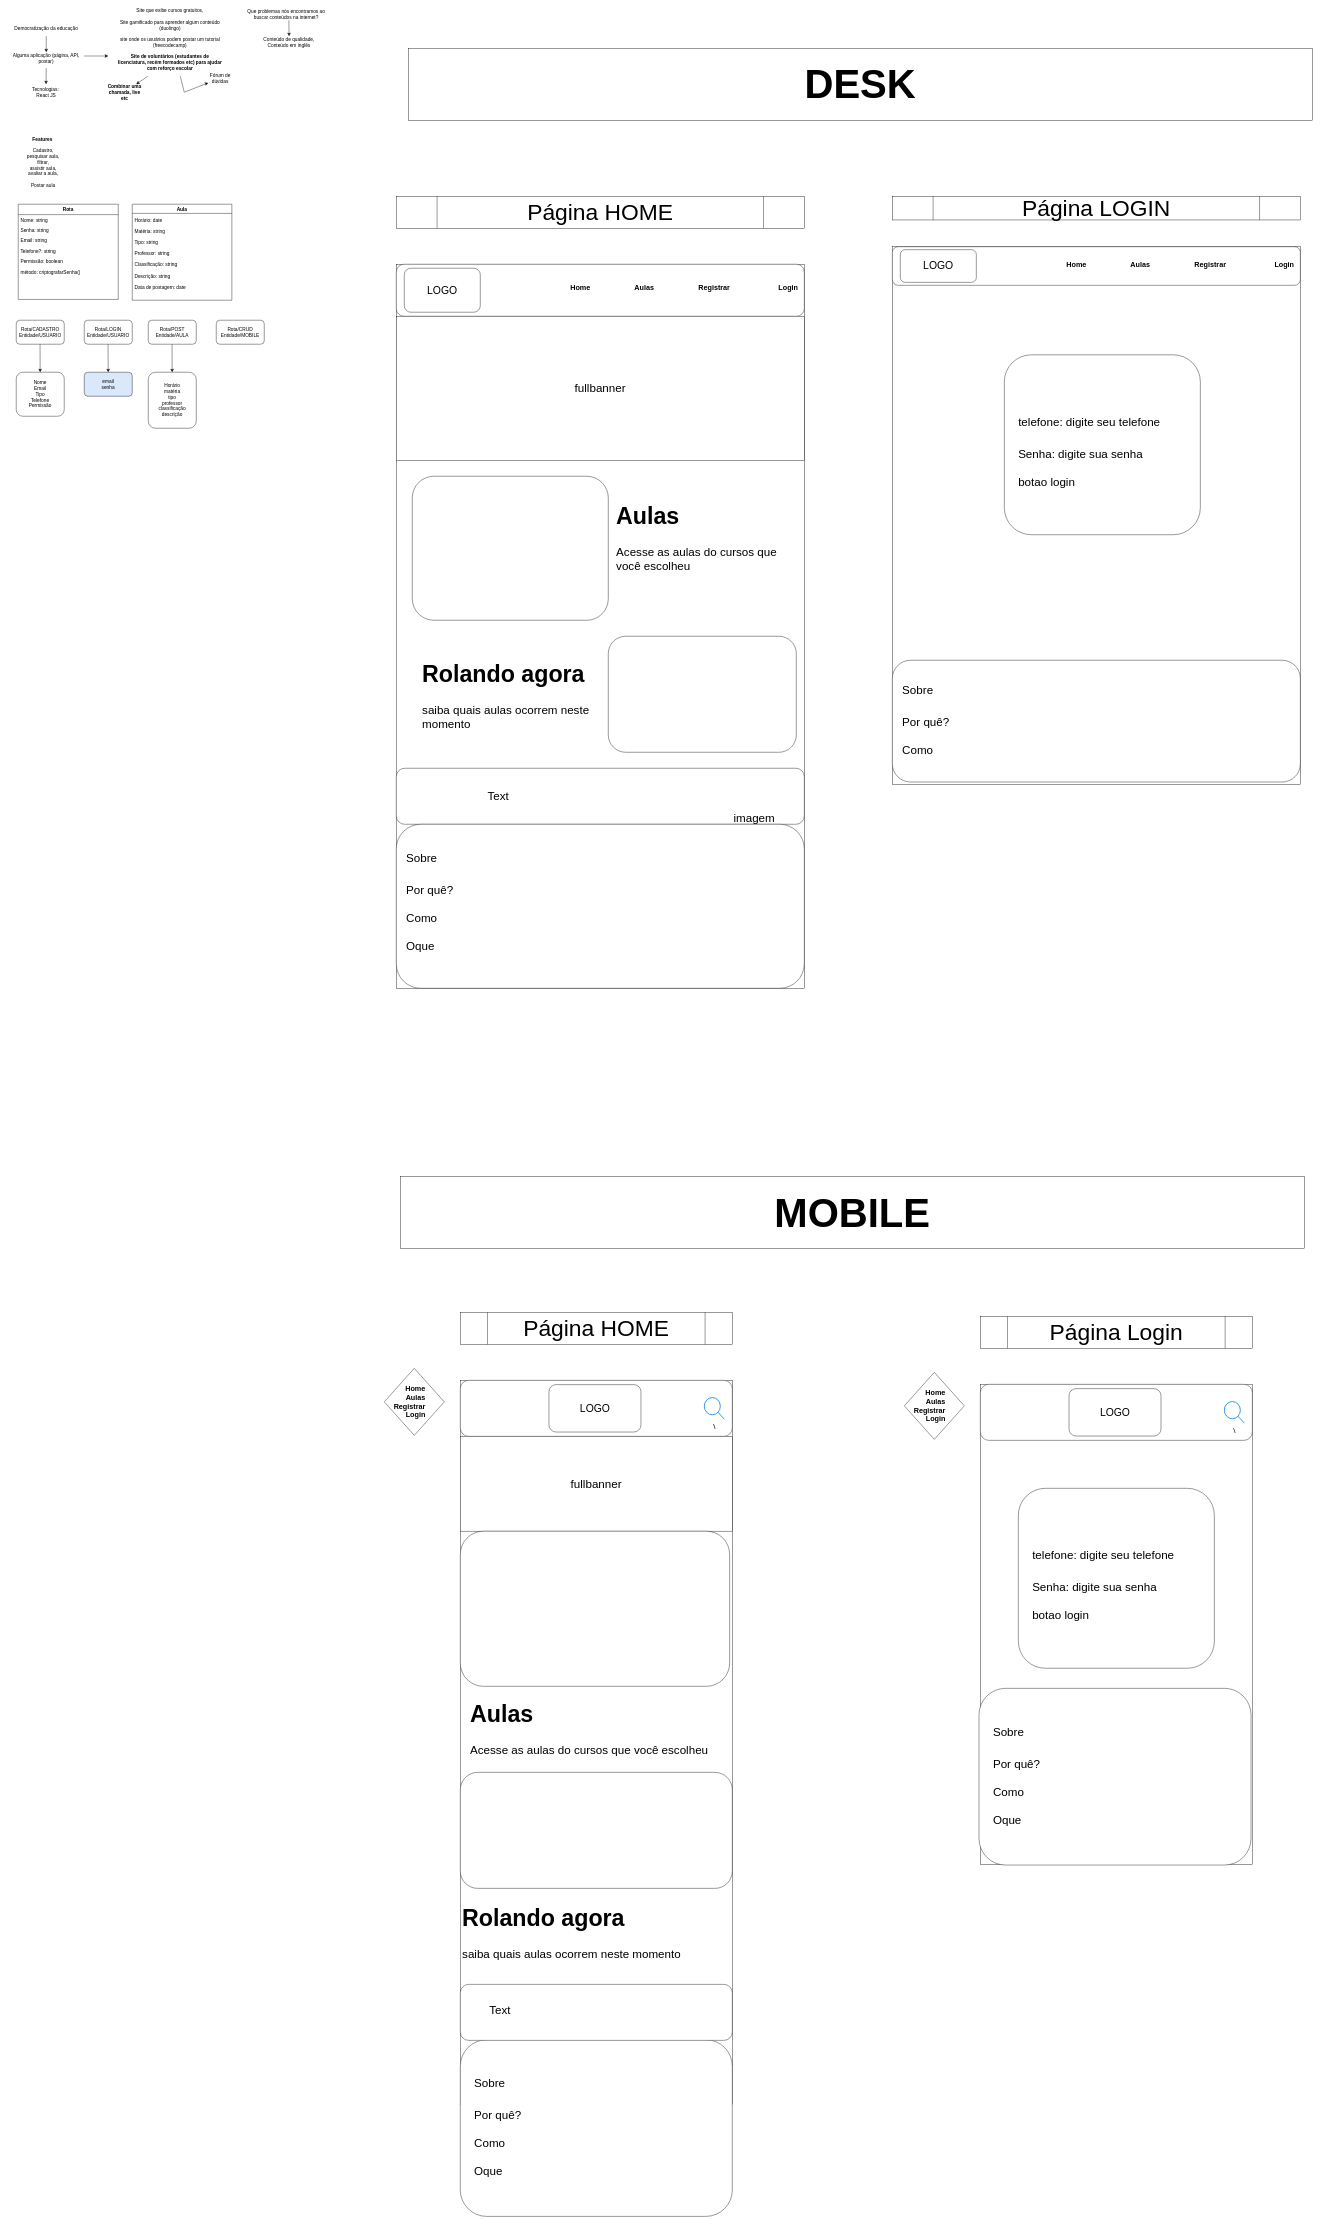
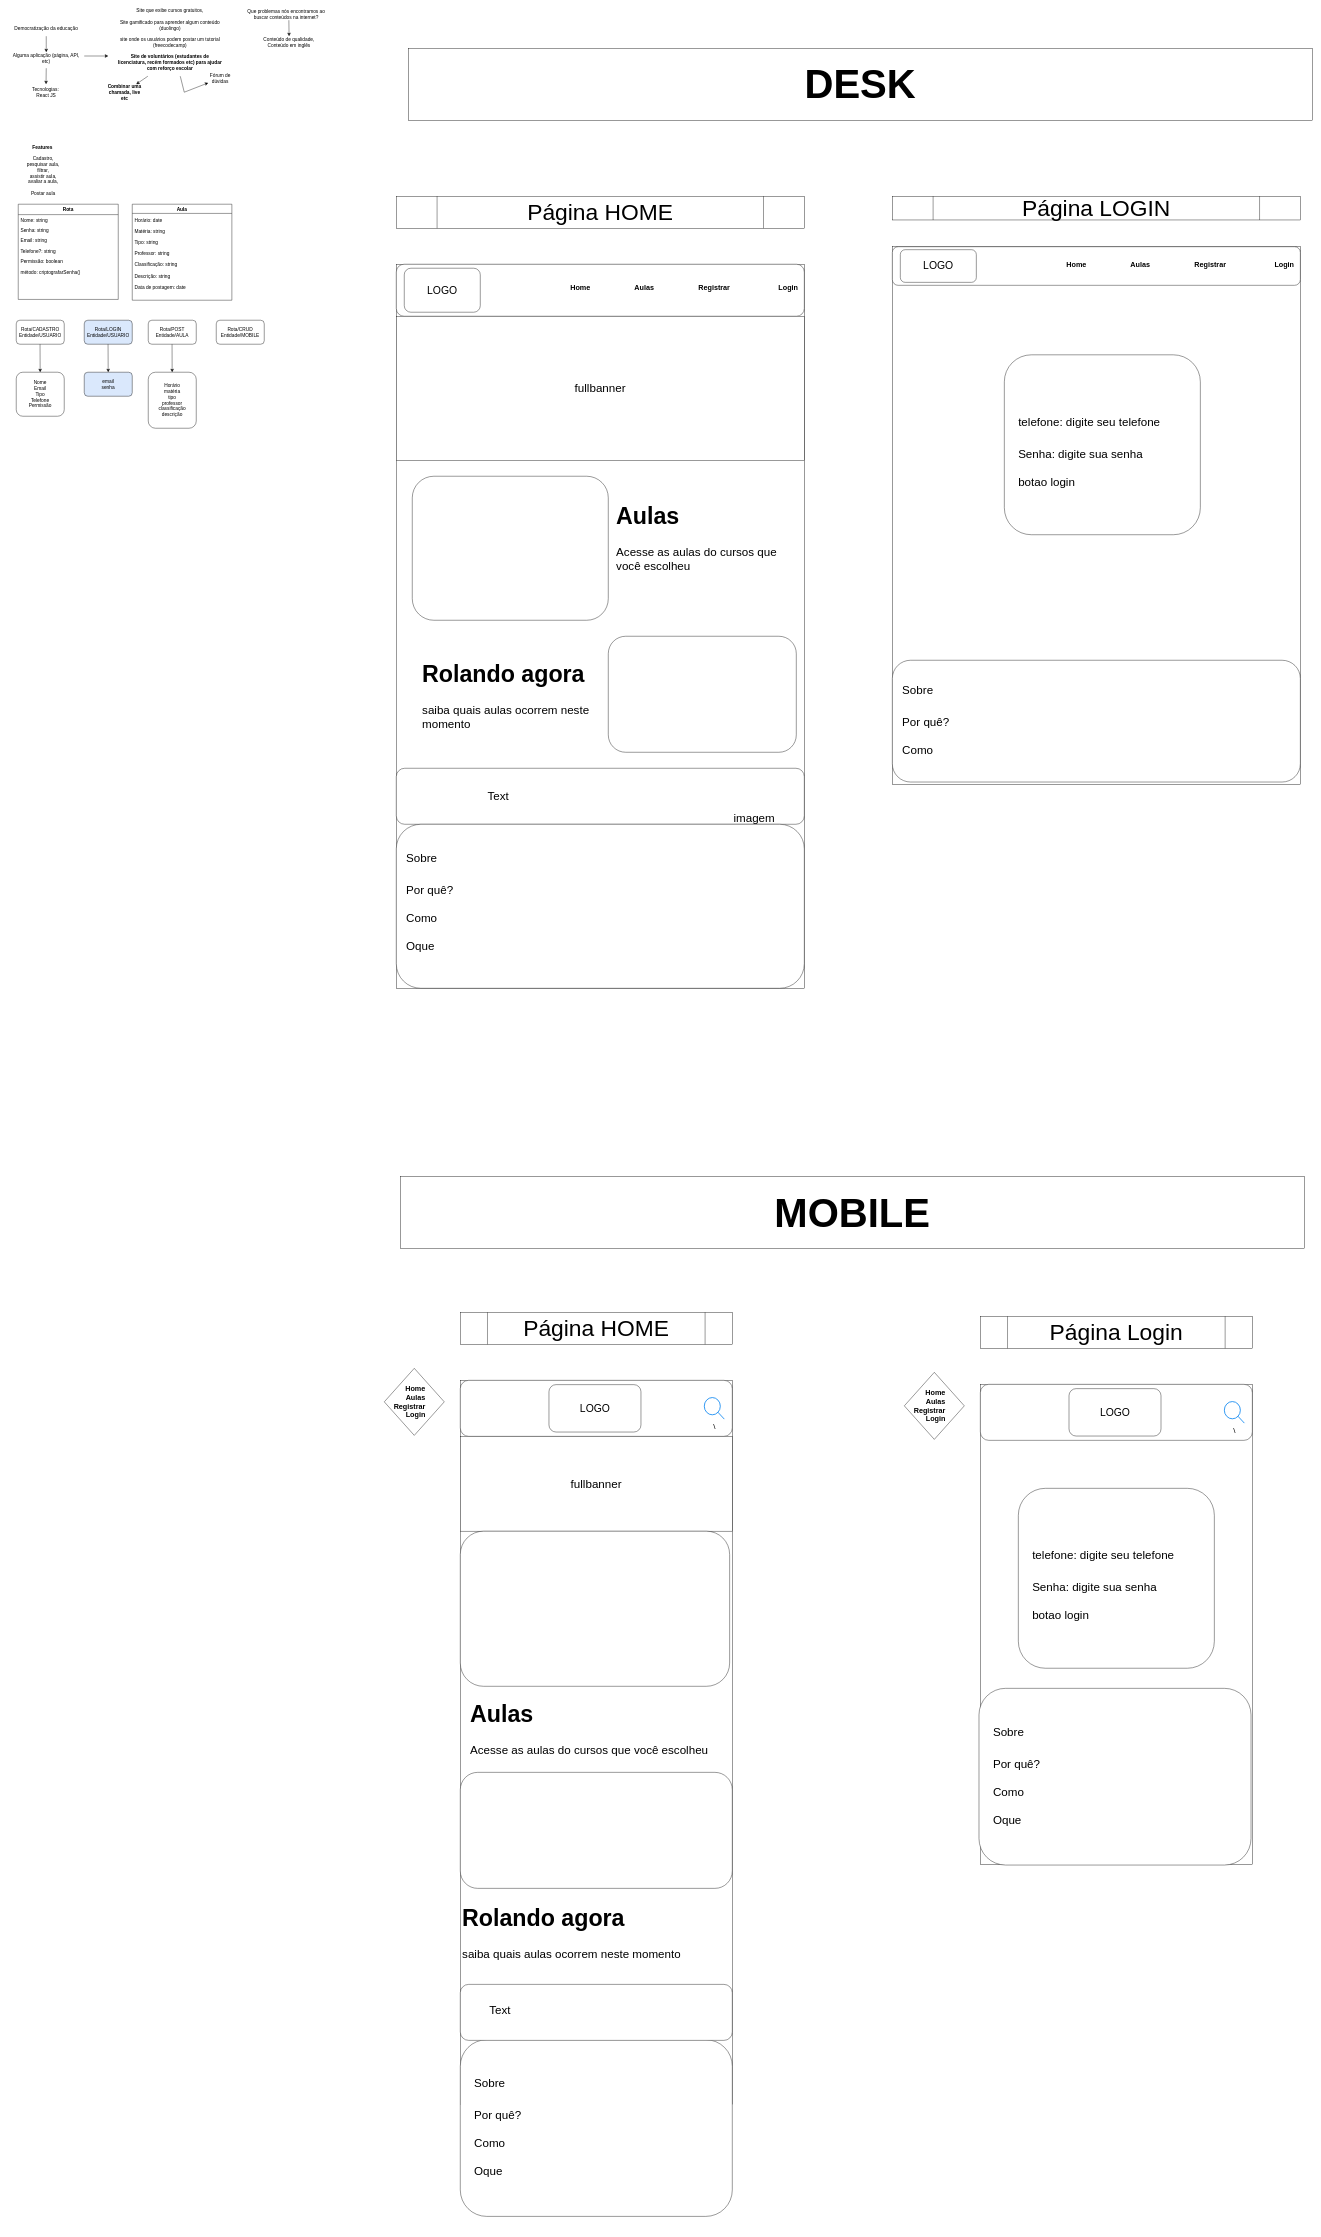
- <mxCell id="4" value="Alguma aplicação (página, API, postar)" style="text;html=1;strokeColor=none;fillColor=none;align=center;verticalAlign=middle;whiteSpace=wrap;rounded=0;" vertex="1" parent="1"><mxGeometry x="20" y="120" width="190" height="50" as="geometry" /></mxCell>
+ <mxCell id="4" value="Alguma aplicação (página, API, etc)" style="text;html=1;strokeColor=none;fillColor=none;align=center;verticalAlign=middle;whiteSpace=wrap;rounded=0;" vertex="1" parent="1"><mxGeometry x="20" y="120" width="190" height="50" as="geometry" /></mxCell>
- <mxCell id="16" value="&lt;b&gt;Features&amp;nbsp;&lt;/b&gt;&lt;br&gt;&lt;br&gt;Cadastro,&lt;br&gt;pesquisar aula,&lt;br&gt;filtrar,&lt;br&gt;assistir aula,&lt;br&gt;avaliar a aula,&lt;br&gt;&lt;br&gt;Postar aula" style="text;html=1;strokeColor=none;fillColor=none;align=center;verticalAlign=middle;whiteSpace=wrap;rounded=0;" vertex="1" parent="1"><mxGeometry x="45" y="330" width="125" height="150" as="geometry" /></mxCell>
+ <mxCell id="16" value="&lt;b&gt;Features&amp;nbsp;&lt;/b&gt;&lt;br&gt;&lt;br&gt;Cadastro,&lt;br&gt;pesquisar aula,&lt;br&gt;filtrar,&lt;br&gt;assistir aula,&lt;br&gt;avaliar a aula,&lt;br&gt;&lt;br&gt;Postar aula" style="text;html=1;strokeColor=none;fillColor=none;align=center;verticalAlign=middle;whiteSpace=wrap;rounded=0;" vertex="1" parent="1"><mxGeometry x="45" y="350" width="125" height="150" as="geometry" /></mxCell>
- <mxCell id="29" value="Rota/LOGIN&lt;br&gt;Entidade/USUARIO" style="rounded=1;whiteSpace=wrap;html=1;" vertex="1" parent="1"><mxGeometry x="210" y="800" width="120" height="60" as="geometry" /></mxCell>
+ <mxCell id="29" value="Rota/LOGIN&lt;br&gt;Entidade/USUARIO" style="rounded=1;whiteSpace=wrap;html=1;fillColor=#dae8fc;" vertex="1" parent="1"><mxGeometry x="210" y="800" width="120" height="60" as="geometry" /></mxCell>
